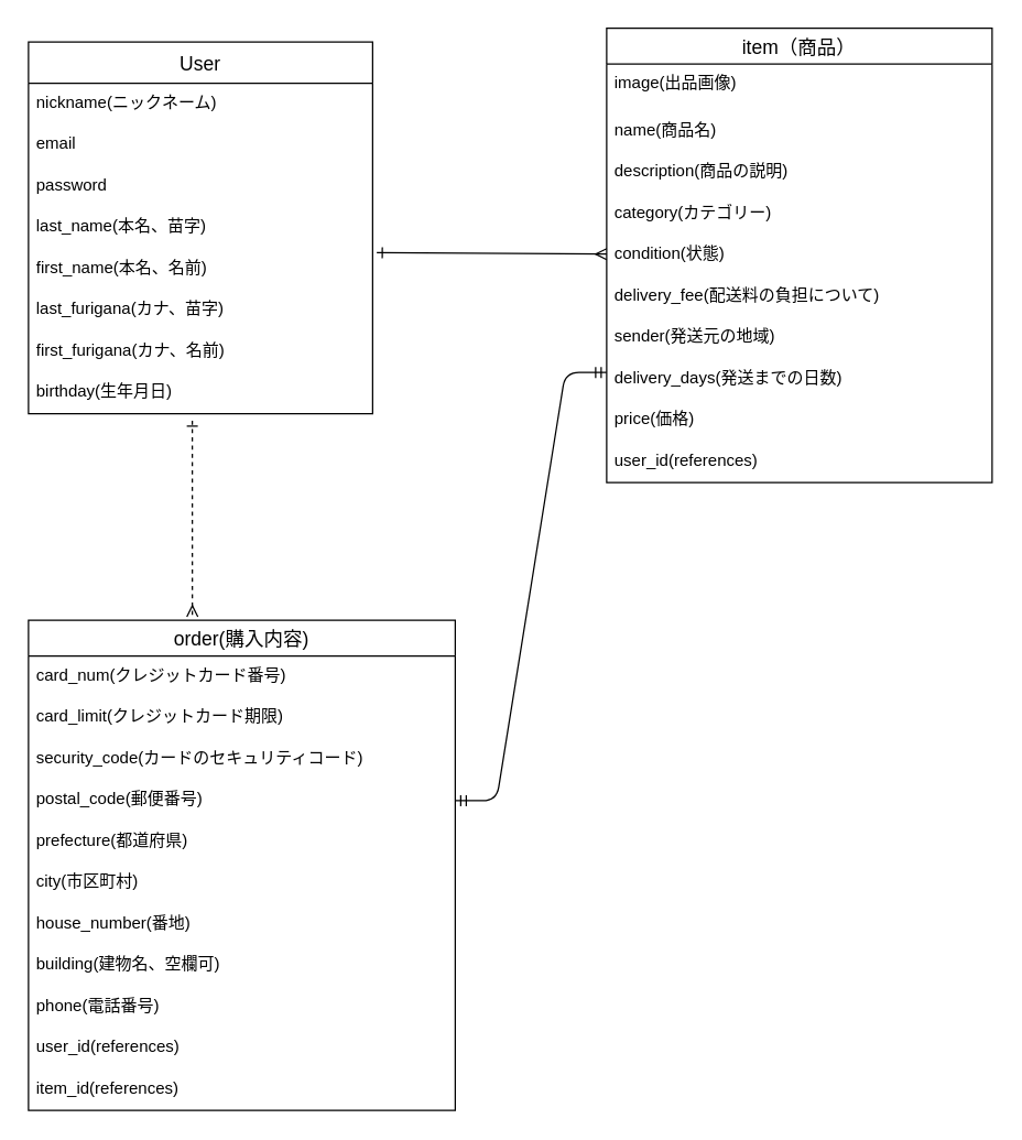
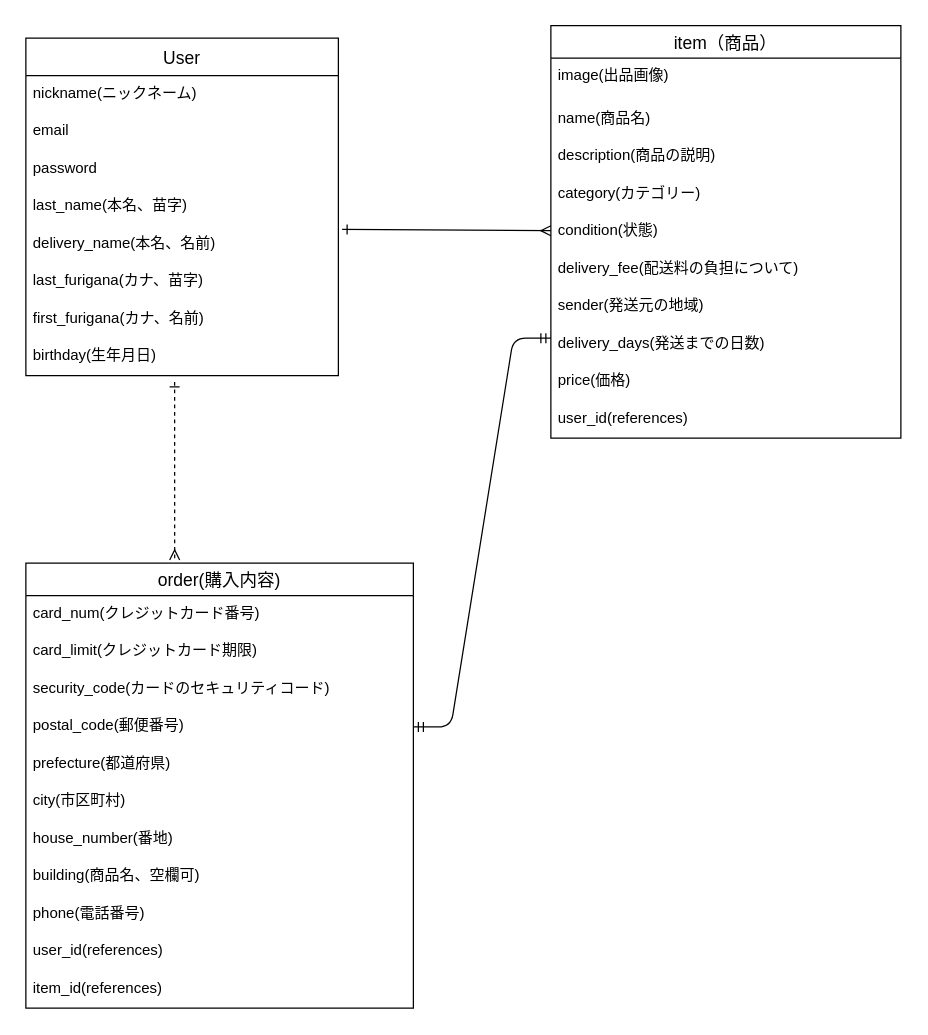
- <mxCell id="7" value="first_name(本名、名前)" style="text;strokeColor=none;fillColor=none;spacingLeft=4;spacingRight=4;overflow=hidden;rotatable=0;points=[[0,0.5],[1,0.5]];portConstraint=eastwest;fontSize=12;" vertex="1" parent="2"><mxGeometry y="150" width="250" height="30" as="geometry" /></mxCell>
+ <mxCell id="7" value="delivery_name(本名、名前)" style="text;strokeColor=none;fillColor=none;spacingLeft=4;spacingRight=4;overflow=hidden;rotatable=0;points=[[0,0.5],[1,0.5]];portConstraint=eastwest;fontSize=12;" vertex="1" parent="2"><mxGeometry y="150" width="250" height="30" as="geometry" /></mxCell>
- <mxCell id="30" value="building(建物名、空欄可)" style="text;strokeColor=none;fillColor=none;spacingLeft=4;spacingRight=4;overflow=hidden;rotatable=0;points=[[0,0.5],[1,0.5]];portConstraint=eastwest;fontSize=12;" parent="22" vertex="1"><mxGeometry y="236" width="310" height="30" as="geometry" /></mxCell>
+ <mxCell id="30" value="building(商品名、空欄可)" style="text;strokeColor=none;fillColor=none;spacingLeft=4;spacingRight=4;overflow=hidden;rotatable=0;points=[[0,0.5],[1,0.5]];portConstraint=eastwest;fontSize=12;" parent="22" vertex="1"><mxGeometry y="236" width="310" height="30" as="geometry" /></mxCell>
